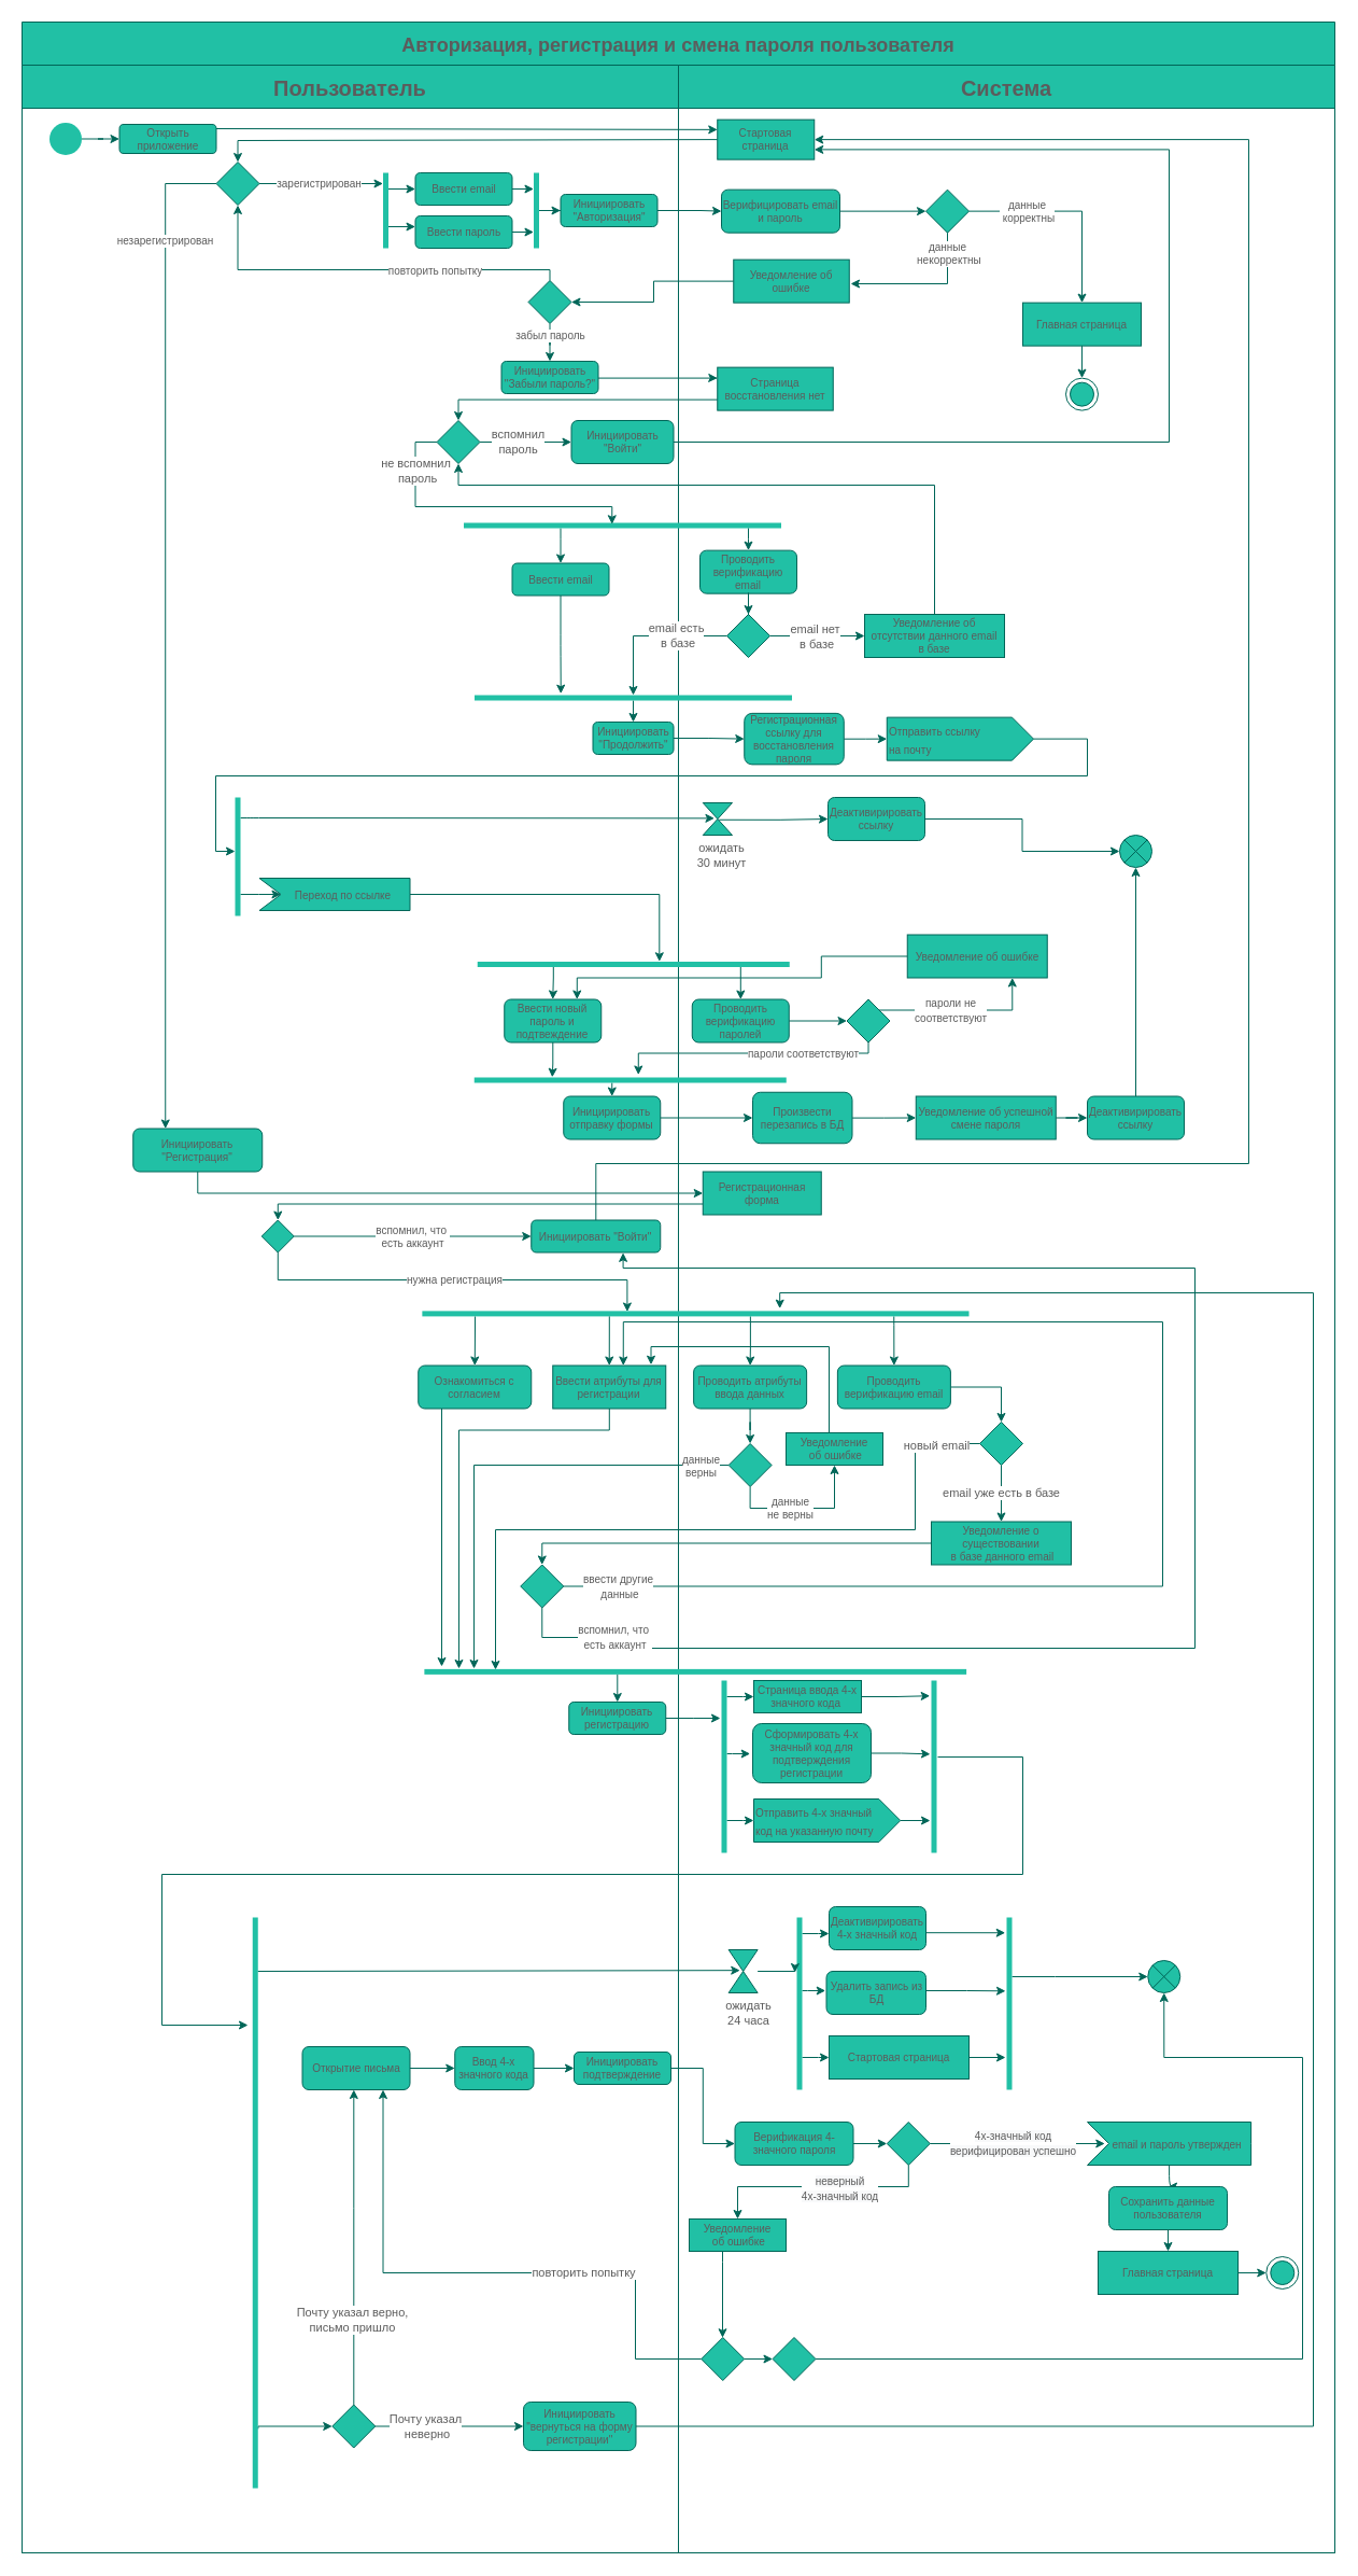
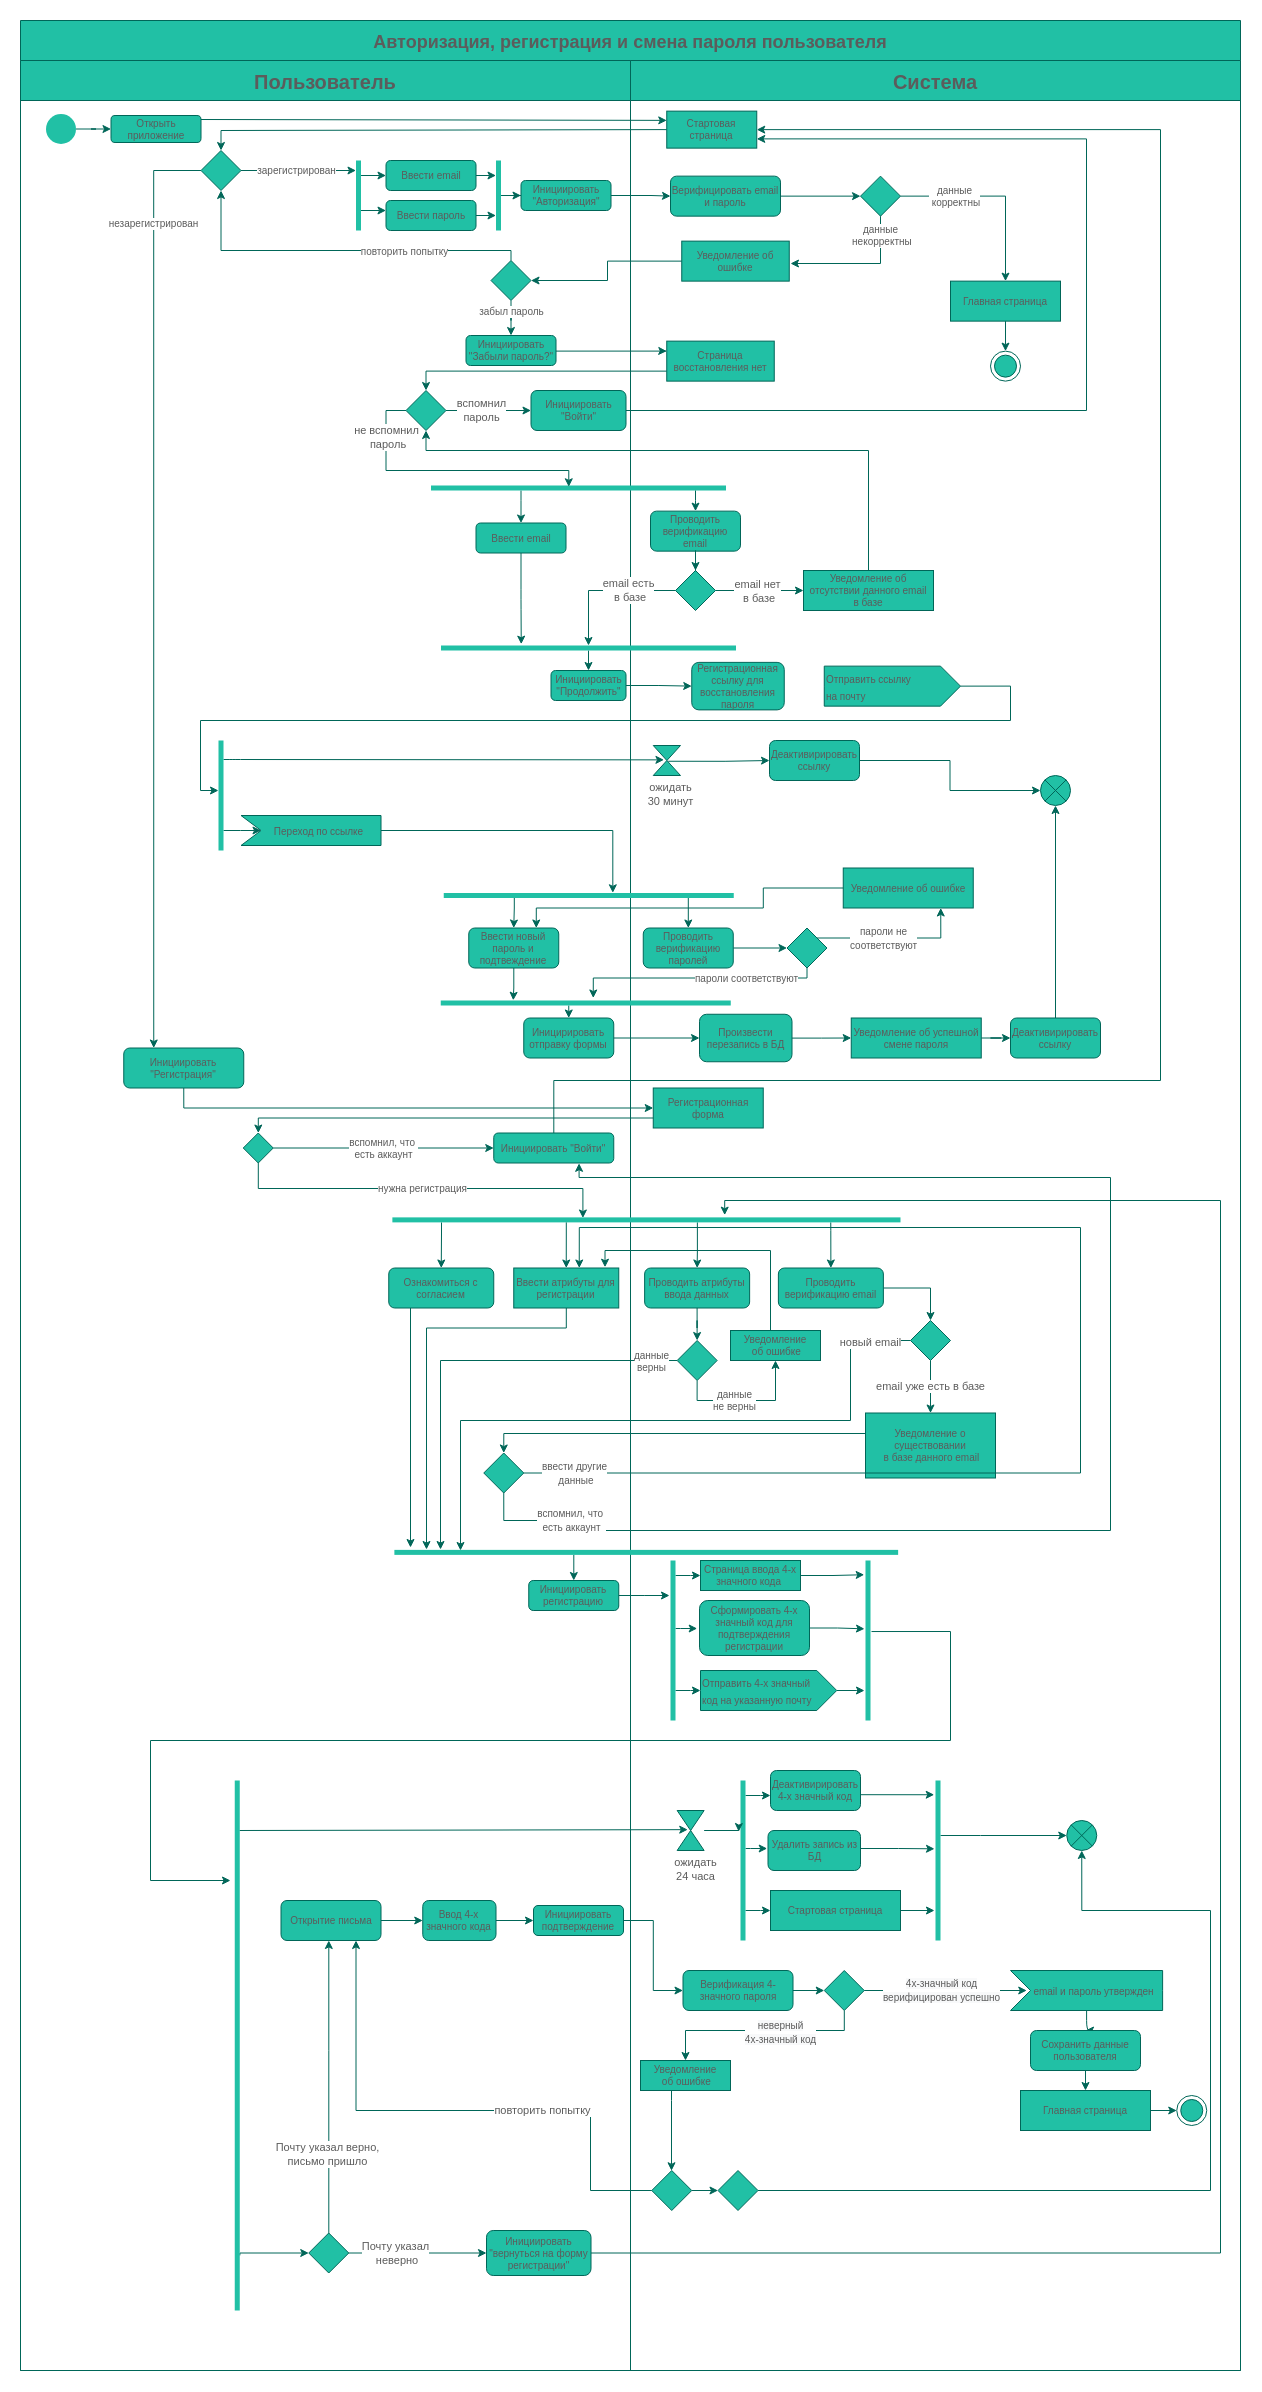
- <mxCell id="26" style="edgeStyle=orthogonalEdgeStyle;rounded=0;orthogonalLoop=1;jettySize=auto;html=1;entryX=0;entryY=0;entryDx=0;entryDy=20;strokeColor=#006658;fontColor=#5C5C5C;entryPerimeter=0;" parent="13" source="27" target="54" edge="1"><mxGeometry relative="1" as="geometry"><mxPoint x="190" y="625.63" as="targetPoint" /></mxGeometry></mxCell>
- <mxCell id="49" value="Уведомление о существовании&lt;br style=&quot;font-size: 10px;&quot;&gt;&amp;nbsp;в базе данного email" style="rounded=0;whiteSpace=wrap;html=1;glass=0;fontSize=10;fillColor=#21C0A5;strokeColor=#006658;fontColor=#5C5C5C;" parent="13" vertex="1"><mxGeometry x="235" y="1352.5" width="130" height="40" as="geometry" /></mxCell>
+ <mxCell id="49" value="Уведомление о существовании&lt;br style=&quot;font-size: 10px;&quot;&gt;&amp;nbsp;в базе данного email" style="rounded=0;whiteSpace=wrap;html=1;glass=0;fontSize=10;fillColor=#21C0A5;strokeColor=#006658;fontColor=#5C5C5C;" parent="13" vertex="1"><mxGeometry x="235" y="1352.5" width="130" height="65" as="geometry" /></mxCell>
